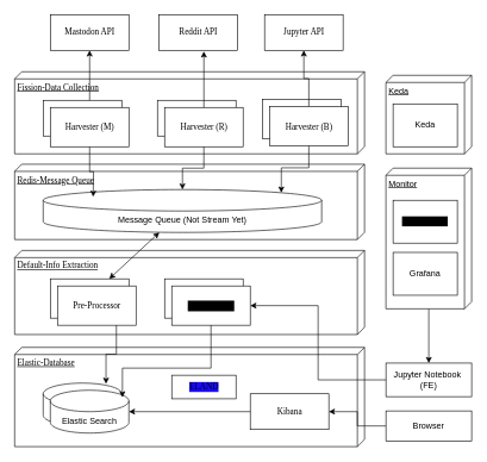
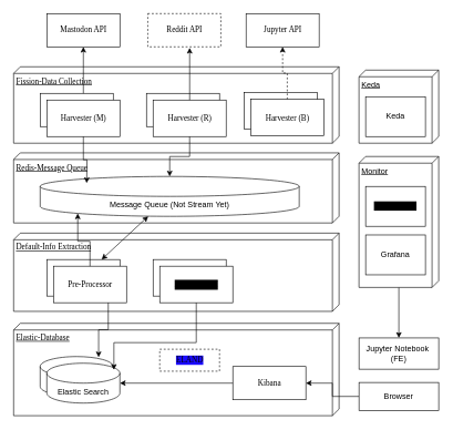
- <mxCell id="13" value="Reddit API" style="html=1;rounded=0;shadow=0;comic=0;labelBackgroundColor=none;strokeWidth=1;fontFamily=Verdana;fontSize=12;align=center;" parent="1" vertex="1"><mxGeometry x="222" y="20" width="110" height="50" as="geometry" /></mxCell>
+ <mxCell id="13" value="Reddit API" style="html=1;rounded=0;shadow=0;comic=0;labelBackgroundColor=none;strokeWidth=1;fontFamily=Verdana;fontSize=12;align=center;dashed=1;" parent="1" vertex="1"><mxGeometry x="222" y="20" width="110" height="50" as="geometry" /></mxCell>
- <mxCell id="40" style="edgeStyle=orthogonalEdgeStyle;rounded=0;orthogonalLoop=1;jettySize=auto;html=1;entryX=0.5;entryY=1;entryDx=0;entryDy=0;" edge="1" parent="1" source="41" target="18"><mxGeometry relative="1" as="geometry" /></mxCell>
+ <mxCell id="40" style="edgeStyle=orthogonalEdgeStyle;rounded=0;orthogonalLoop=1;jettySize=auto;html=1;entryX=0.5;entryY=1;entryDx=0;entryDy=0;dashed=1;" edge="1" parent="1" source="41" target="18"><mxGeometry relative="1" as="geometry" /></mxCell>
- <mxCell id="42" style="edgeStyle=orthogonalEdgeStyle;rounded=0;orthogonalLoop=1;jettySize=auto;html=1;exitX=0.5;exitY=1;exitDx=0;exitDy=0;entryX=0.855;entryY=0;entryDx=0;entryDy=4.35;entryPerimeter=0;" edge="1" parent="1" source="41" target="19"><mxGeometry relative="1" as="geometry" /></mxCell>
+ <mxCell id="38" style="edgeStyle=orthogonalEdgeStyle;rounded=0;orthogonalLoop=1;jettySize=auto;html=1;entryX=0.145;entryY=1;entryDx=0;entryDy=-4.35;entryPerimeter=0;" parent="1" source="33" target="19" edge="1"><mxGeometry relative="1" as="geometry" /></mxCell>
- <mxCell id="44" style="edgeStyle=orthogonalEdgeStyle;rounded=0;orthogonalLoop=1;jettySize=auto;html=1;entryX=1;entryY=0.5;entryDx=0;entryDy=0;" parent="1" source="16" target="34" edge="1"><mxGeometry relative="1" as="geometry" /></mxCell>
- <mxCell id="43" value="&lt;span style=&quot;background-color: light-dark(rgb(26, 10, 255), rgb(12, 12, 15));&quot;&gt;ELAND&lt;/span&gt;" style="html=1;rounded=0;shadow=0;comic=0;labelBackgroundColor=none;strokeWidth=1;fontFamily=Verdana;fontSize=12;align=center;" vertex="1" parent="1"><mxGeometry x="240" y="525" width="90" height="33" as="geometry" /></mxCell>
+ <mxCell id="43" value="&lt;span style=&quot;background-color: light-dark(rgb(26, 10, 255), rgb(12, 12, 15));&quot;&gt;ELAND&lt;/span&gt;" style="html=1;rounded=0;shadow=0;comic=0;labelBackgroundColor=none;strokeWidth=1;fontFamily=Verdana;fontSize=12;align=center;dashed=1;" vertex="1" parent="1"><mxGeometry x="240" y="525" width="90" height="33" as="geometry" /></mxCell>
